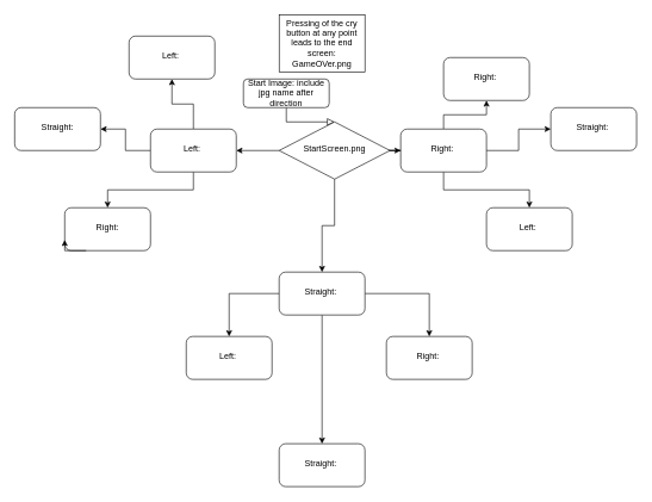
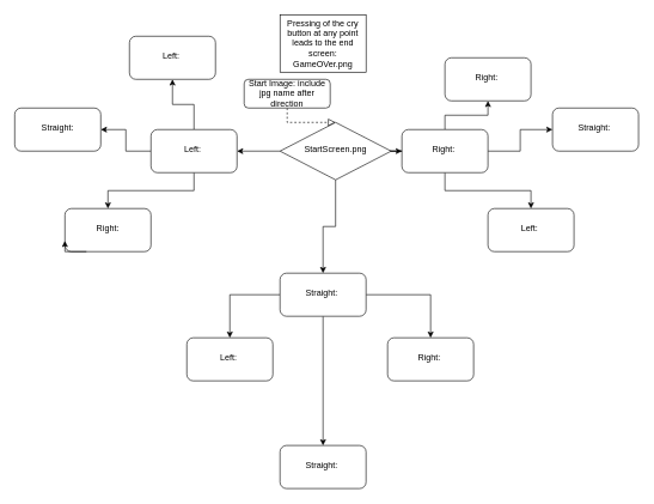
- <mxCell id="2" value="" style="rounded=0;html=1;jettySize=auto;orthogonalLoop=1;fontSize=11;endArrow=block;endFill=0;endSize=8;strokeWidth=1;shadow=0;labelBackgroundColor=none;edgeStyle=orthogonalEdgeStyle;" parent="1" source="3" target="7" edge="1"><mxGeometry relative="1" as="geometry" /></mxCell>
+ <mxCell id="2" value="" style="rounded=0;html=1;jettySize=auto;orthogonalLoop=1;fontSize=11;endArrow=block;endFill=0;endSize=8;strokeWidth=1;shadow=0;labelBackgroundColor=none;edgeStyle=orthogonalEdgeStyle;dashed=1;" parent="1" source="3" target="7" edge="1"><mxGeometry relative="1" as="geometry" /></mxCell>
